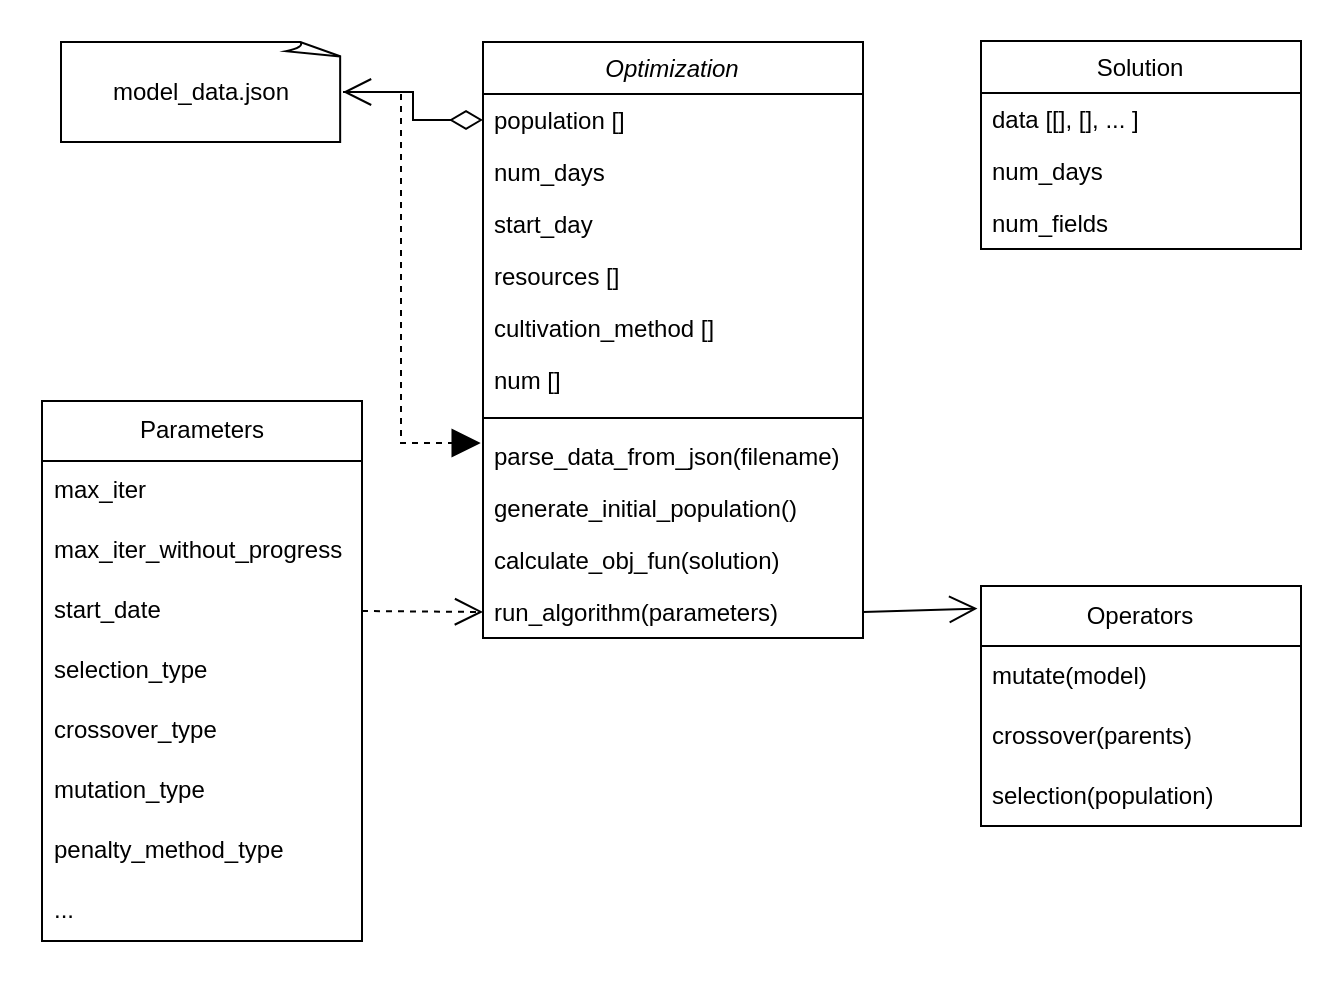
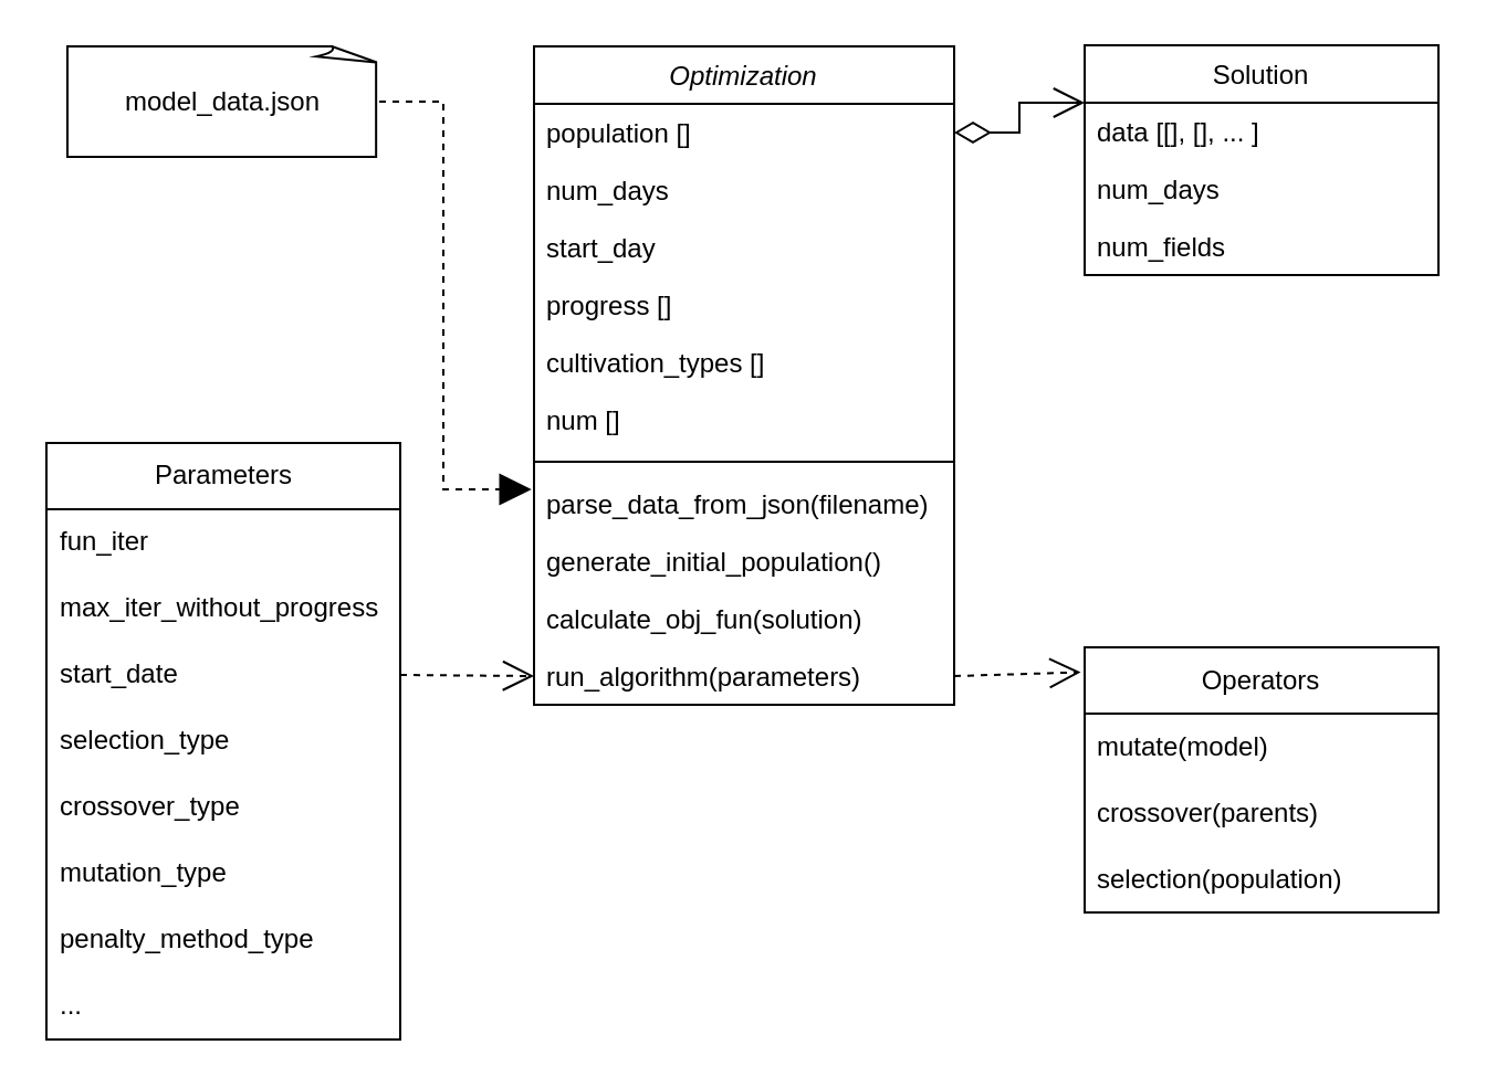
- <mxCell id="27" value="" style="endArrow=open;html=1;endSize=12;startArrow=diamondThin;startSize=14;startFill=0;edgeStyle=orthogonalEdgeStyle;align=left;verticalAlign=bottom;rounded=0;" parent="1" source="3" target="33" edge="1"><mxGeometry x="-1" y="3" relative="1" as="geometry"><mxPoint x="440" y="190.5" as="sourcePoint" /><mxPoint x="560" y="124.5" as="targetPoint" /></mxGeometry></mxCell>
+ <mxCell id="27" value="" style="endArrow=open;html=1;endSize=12;startArrow=diamondThin;startSize=14;startFill=0;edgeStyle=orthogonalEdgeStyle;align=left;verticalAlign=bottom;rounded=0;entryX=0;entryY=0.25;entryDx=0;entryDy=0;" parent="1" source="3" target="14" edge="1"><mxGeometry x="-1" y="3" relative="1" as="geometry"><mxPoint x="440" y="190.5" as="sourcePoint" /><mxPoint x="560" y="124.5" as="targetPoint" /></mxGeometry></mxCell>
- <mxCell id="6" value="resources []" style="text;align=left;verticalAlign=top;spacingLeft=4;spacingRight=4;overflow=hidden;rotatable=0;points=[[0,0.5],[1,0.5]];portConstraint=eastwest;rounded=0;shadow=0;html=0;" parent="2" vertex="1"><mxGeometry y="104" width="190" height="26" as="geometry" /></mxCell>
+ <mxCell id="6" value="progress []" style="text;align=left;verticalAlign=top;spacingLeft=4;spacingRight=4;overflow=hidden;rotatable=0;points=[[0,0.5],[1,0.5]];portConstraint=eastwest;rounded=0;shadow=0;html=0;" parent="2" vertex="1"><mxGeometry y="104" width="190" height="26" as="geometry" /></mxCell>
- <mxCell id="7" value="cultivation_method []" style="text;align=left;verticalAlign=top;spacingLeft=4;spacingRight=4;overflow=hidden;rotatable=0;points=[[0,0.5],[1,0.5]];portConstraint=eastwest;rounded=0;shadow=0;html=0;" parent="2" vertex="1"><mxGeometry y="130" width="190" height="26" as="geometry" /></mxCell>
+ <mxCell id="7" value="cultivation_types []" style="text;align=left;verticalAlign=top;spacingLeft=4;spacingRight=4;overflow=hidden;rotatable=0;points=[[0,0.5],[1,0.5]];portConstraint=eastwest;rounded=0;shadow=0;html=0;" parent="2" vertex="1"><mxGeometry y="130" width="190" height="26" as="geometry" /></mxCell>
- <mxCell id="19" value="max_iter" style="text;strokeColor=none;fillColor=none;align=left;verticalAlign=middle;spacingLeft=4;spacingRight=4;overflow=hidden;points=[[0,0.5],[1,0.5]];portConstraint=eastwest;rotatable=0;whiteSpace=wrap;html=1;" parent="18" vertex="1"><mxGeometry y="30" width="160" height="30" as="geometry" /></mxCell>
+ <mxCell id="19" value="fun_iter" style="text;strokeColor=none;fillColor=none;align=left;verticalAlign=middle;spacingLeft=4;spacingRight=4;overflow=hidden;points=[[0,0.5],[1,0.5]];portConstraint=eastwest;rotatable=0;whiteSpace=wrap;html=1;" parent="18" vertex="1"><mxGeometry y="30" width="160" height="30" as="geometry" /></mxCell>
- <mxCell id="32" value="" style="endArrow=open;endSize=12;dashed=0;html=1;rounded=0;entryX=-0.011;entryY=0.094;entryDx=0;entryDy=0;entryPerimeter=0;orthogonal=1;exitX=1;exitY=0.5;exitDx=0;exitDy=0;" parent="1" source="13" target="28" edge="1"><mxGeometry width="160" relative="1" as="geometry"><mxPoint x="410" y="370.5" as="sourcePoint" /><mxPoint x="580" y="240.5" as="targetPoint" /></mxGeometry></mxCell>
+ <mxCell id="32" value="" style="endArrow=open;endSize=12;dashed=1;html=1;rounded=0;entryX=-0.011;entryY=0.094;entryDx=0;entryDy=0;entryPerimeter=0;orthogonal=1;exitX=1;exitY=0.5;exitDx=0;exitDy=0;" parent="1" source="13" target="28" edge="1"><mxGeometry width="160" relative="1" as="geometry"><mxPoint x="410" y="370.5" as="sourcePoint" /><mxPoint x="580" y="240.5" as="targetPoint" /></mxGeometry></mxCell>
